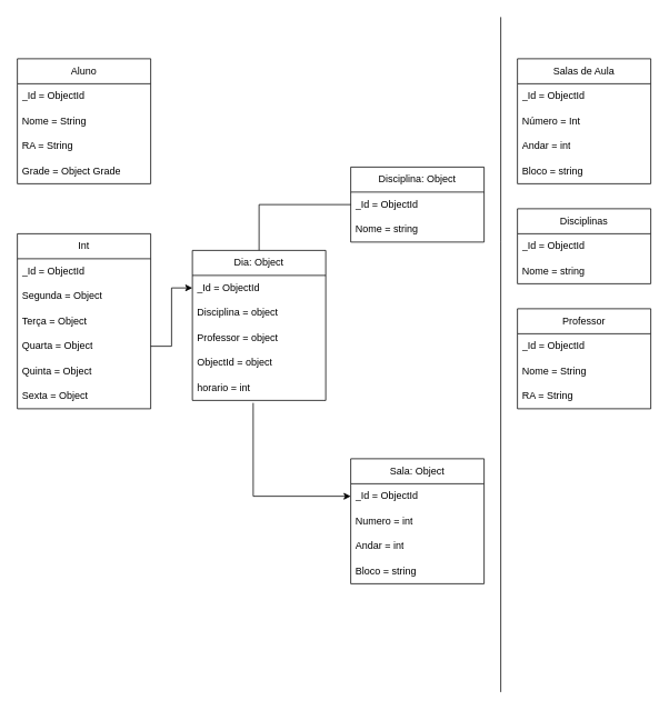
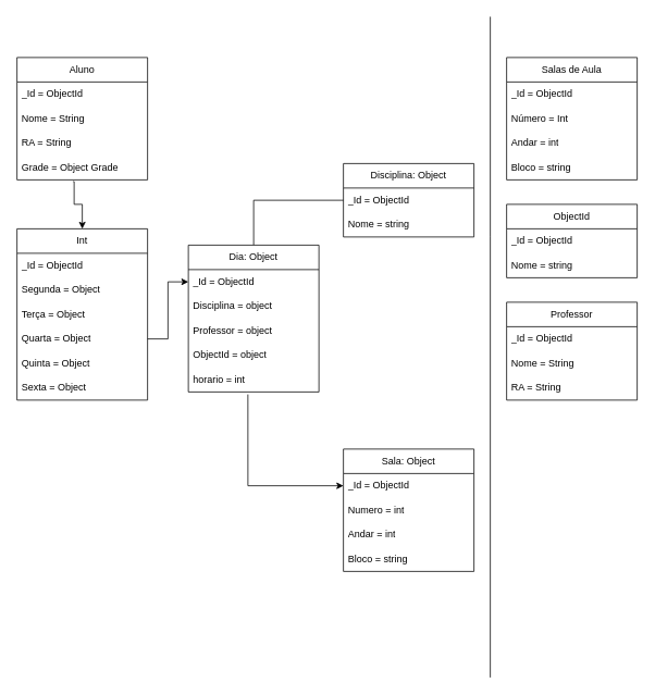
+ <mxCell id="44" style="edgeStyle=orthogonalEdgeStyle;rounded=0;orthogonalLoop=1;jettySize=auto;html=1;exitX=0.431;exitY=1.067;exitDx=0;exitDy=0;exitPerimeter=0;" edge="1" parent="1" source="7" target="29"><mxGeometry relative="1" as="geometry"><Array as="points"><mxPoint x="90" y="222" /><mxPoint x="90" y="250" /><mxPoint x="100" y="250" /></Array></mxGeometry></mxCell>
- <mxCell id="21" value="Disciplinas" style="swimlane;fontStyle=0;childLayout=stackLayout;horizontal=1;startSize=30;horizontalStack=0;resizeParent=1;resizeParentMax=0;resizeLast=0;collapsible=1;marginBottom=0;whiteSpace=wrap;html=1;" vertex="1" parent="1"><mxGeometry x="620" y="250" width="160" height="90" as="geometry" /></mxCell>
+ <mxCell id="21" value="ObjectId" style="swimlane;fontStyle=0;childLayout=stackLayout;horizontal=1;startSize=30;horizontalStack=0;resizeParent=1;resizeParentMax=0;resizeLast=0;collapsible=1;marginBottom=0;whiteSpace=wrap;html=1;" vertex="1" parent="1"><mxGeometry x="620" y="250" width="160" height="90" as="geometry" /></mxCell>
